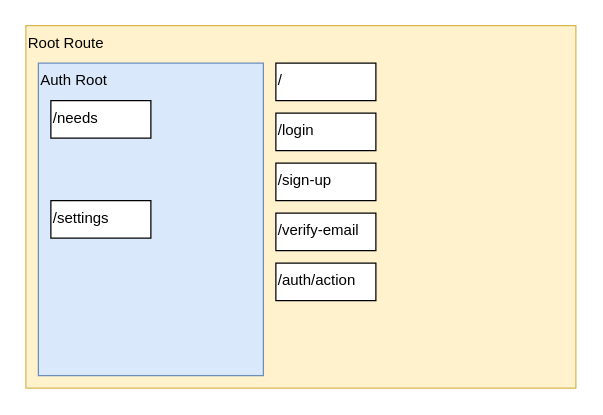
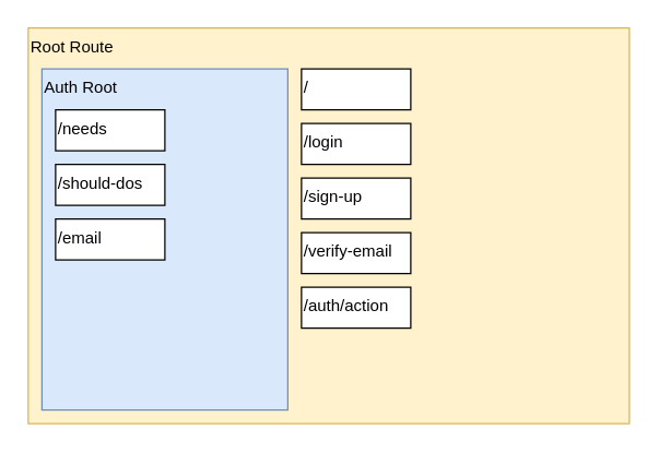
+ <mxCell id="5" value="/should-dos" style="rounded=0;whiteSpace=wrap;html=1;verticalAlign=top;align=left;" vertex="1" parent="1"><mxGeometry x="40" y="120" width="80" height="30" as="geometry" /></mxCell>
- <mxCell id="6" value="/settings" style="rounded=0;whiteSpace=wrap;html=1;verticalAlign=top;align=left;" vertex="1" parent="1"><mxGeometry x="40" y="160" width="80" height="30" as="geometry" /></mxCell>
+ <mxCell id="6" value="/email" style="rounded=0;whiteSpace=wrap;html=1;verticalAlign=top;align=left;" vertex="1" parent="1"><mxGeometry x="40" y="160" width="80" height="30" as="geometry" /></mxCell>
